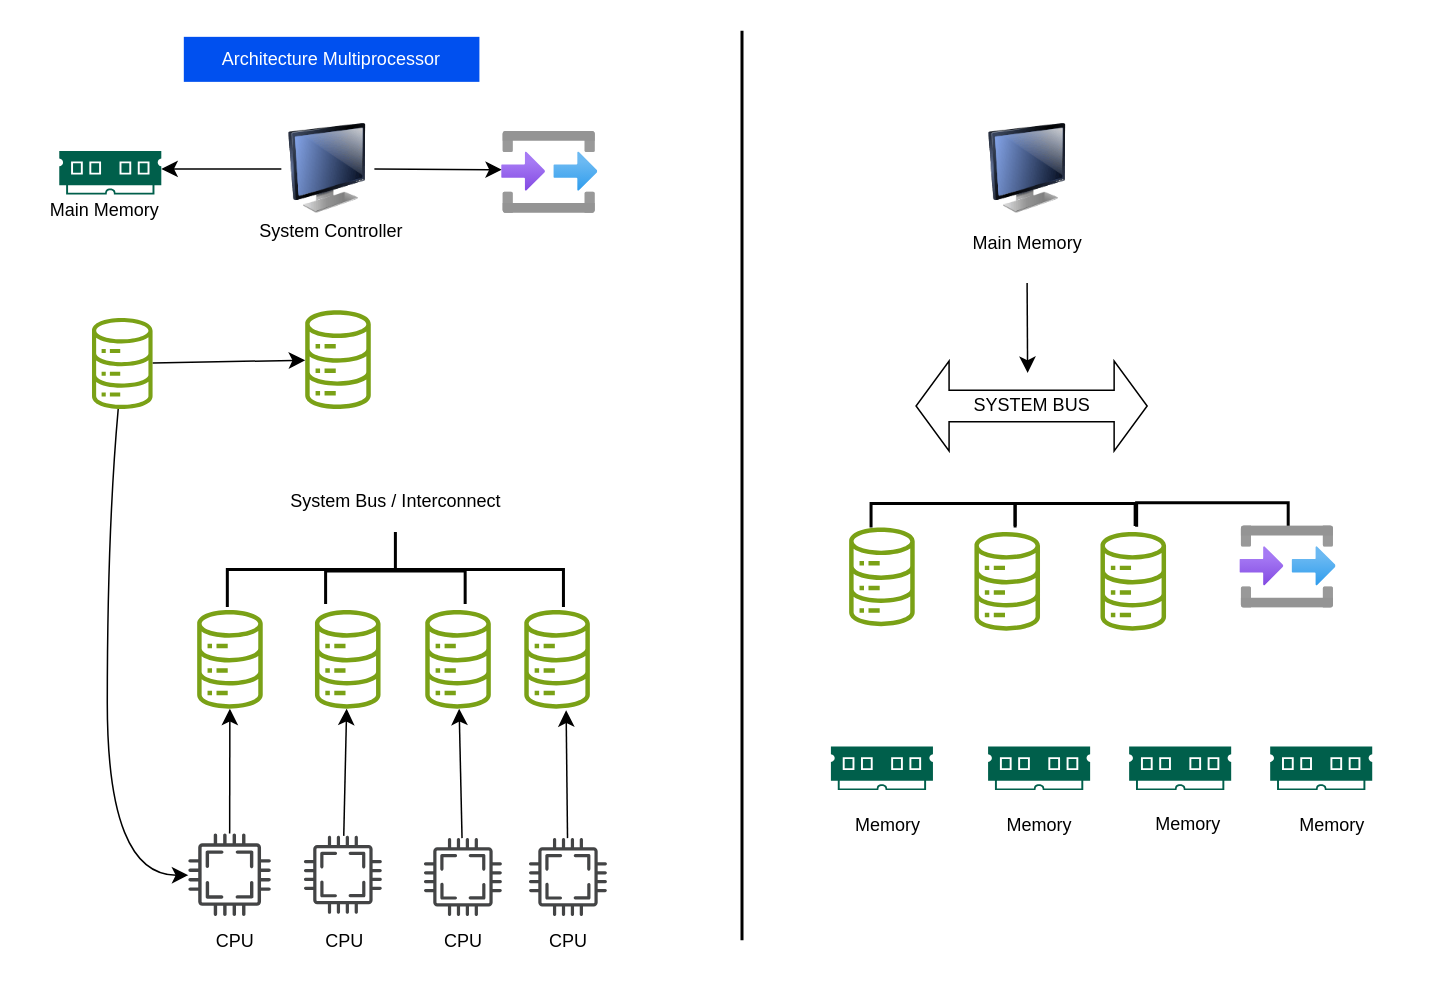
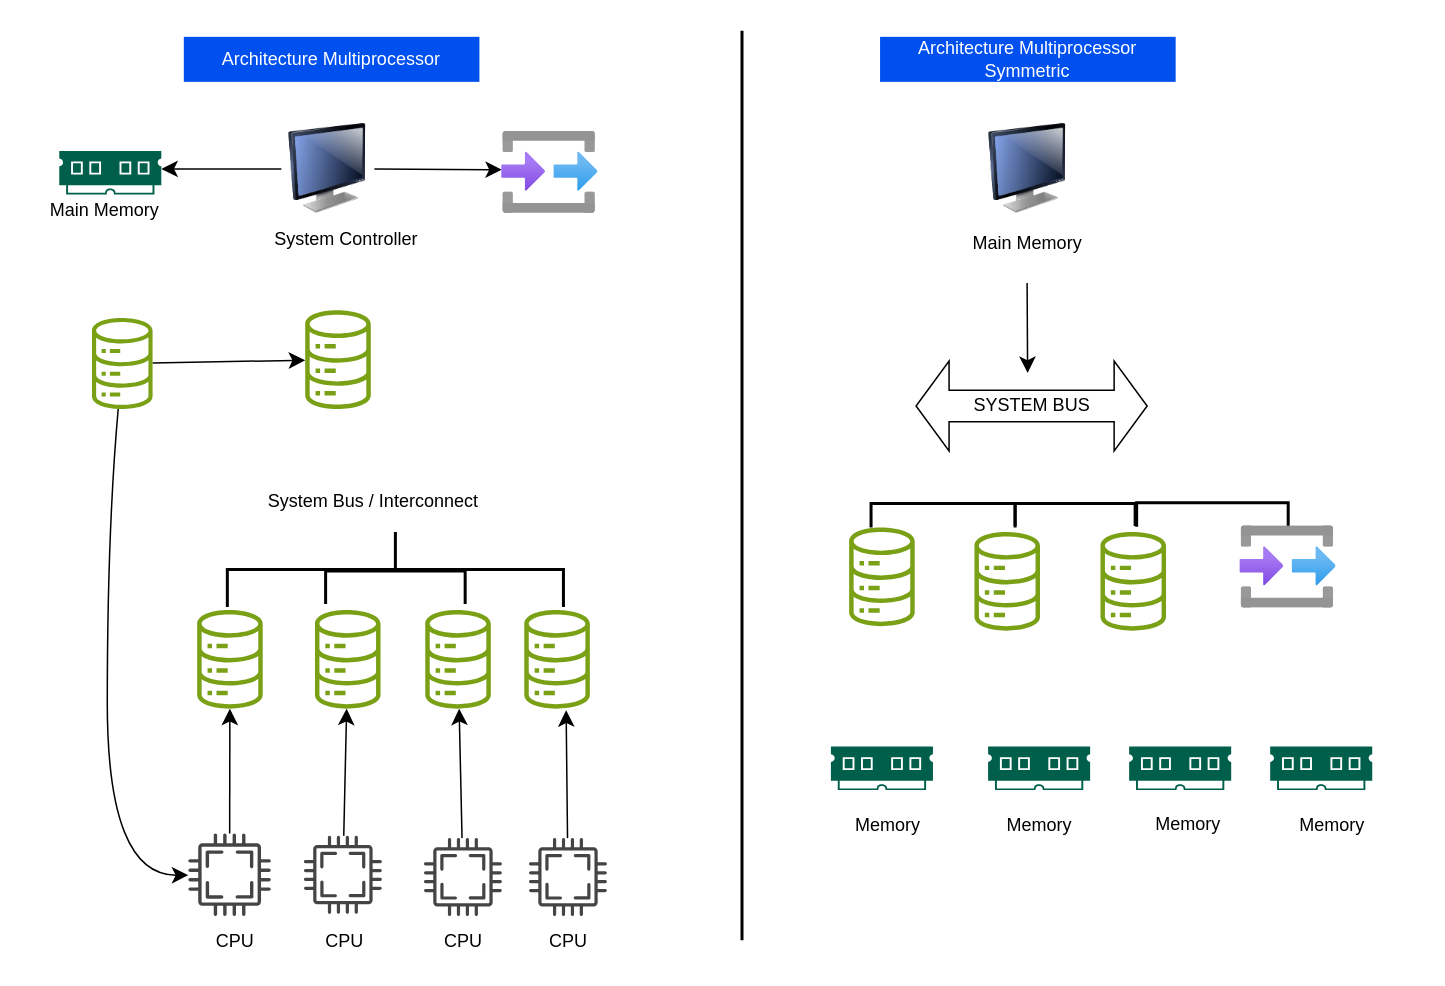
+ <mxCell id="34" value="Architecture Multiprocessor Symmetric" style="text;html=1;align=center;verticalAlign=middle;whiteSpace=wrap;rounded=0;labelBackgroundColor=none;fillColor=#0050ef;strokeColor=none;fontColor=#ffffff;" vertex="1" parent="1"><mxGeometry x="586" y="24" width="197" height="30" as="geometry" /></mxCell>
- <mxCell id="6" value="System Controller" style="text;html=1;align=center;verticalAlign=middle;whiteSpace=wrap;rounded=0;" vertex="1" parent="1"><mxGeometry x="167" y="146" width="107" height="16" as="geometry" /></mxCell>
+ <mxCell id="6" value="System Controller" style="text;html=1;align=center;verticalAlign=middle;whiteSpace=wrap;rounded=0;" vertex="1" parent="1"><mxGeometry x="177" y="151" width="107" height="16" as="geometry" /></mxCell>
- <mxCell id="15" value="System Bus / Interconnect" style="text;html=1;align=center;verticalAlign=middle;whiteSpace=wrap;rounded=0;" vertex="1" parent="1"><mxGeometry x="171.5" y="323" width="183" height="22" as="geometry" /></mxCell>
+ <mxCell id="15" value="System Bus / Interconnect" style="text;html=1;align=center;verticalAlign=middle;whiteSpace=wrap;rounded=0;" vertex="1" parent="1"><mxGeometry x="156.5" y="323" width="183" height="22" as="geometry" /></mxCell>
